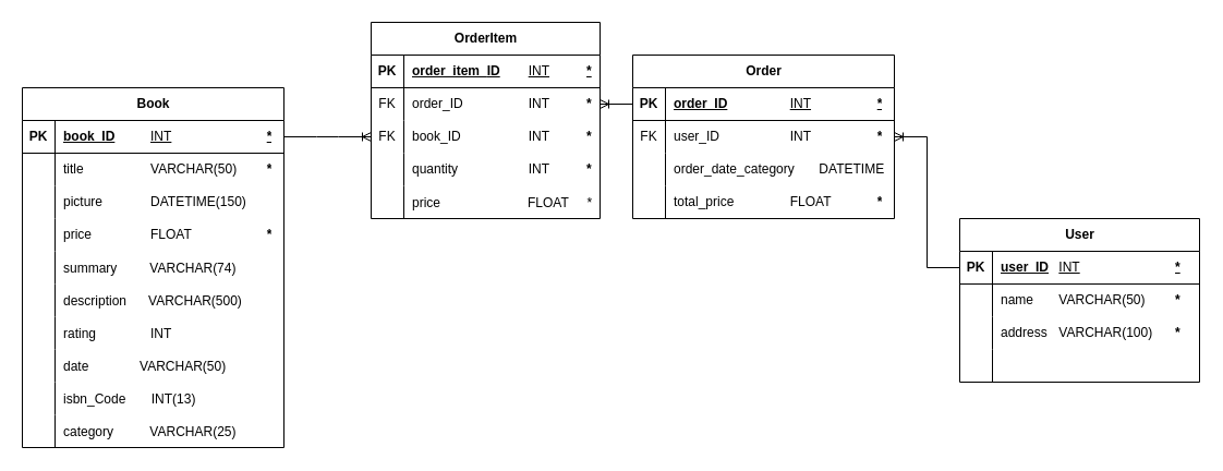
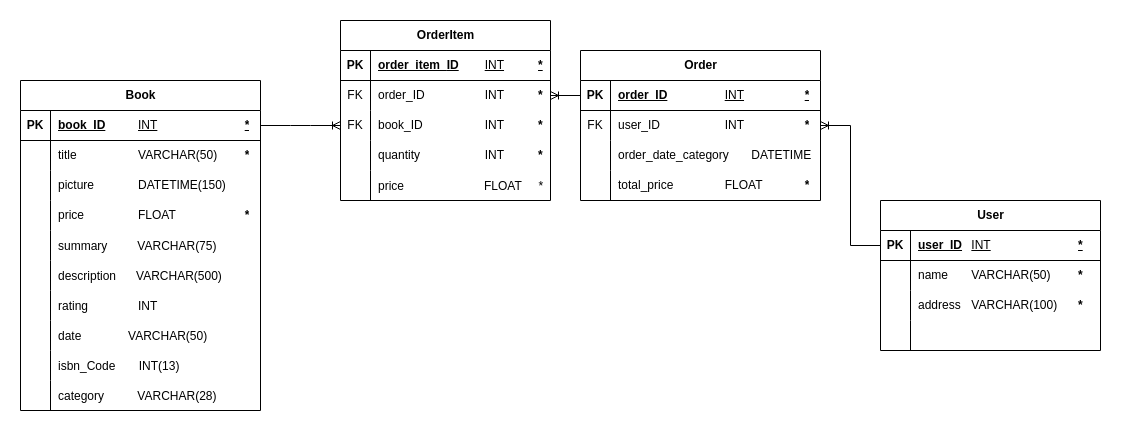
- <mxCell id="17" value="summary         VARCHAR(74)" style="shape=partialRectangle;connectable=0;fillColor=none;top=0;left=0;bottom=0;right=0;align=left;spacingLeft=6;overflow=hidden;" parent="15" vertex="1"><mxGeometry x="30" width="210" height="30" as="geometry"><mxRectangle width="210" height="30" as="alternateBounds" /></mxGeometry></mxCell>
+ <mxCell id="17" value="summary         VARCHAR(75)" style="shape=partialRectangle;connectable=0;fillColor=none;top=0;left=0;bottom=0;right=0;align=left;spacingLeft=6;overflow=hidden;" parent="15" vertex="1"><mxGeometry x="30" width="210" height="30" as="geometry"><mxRectangle width="210" height="30" as="alternateBounds" /></mxGeometry></mxCell>
- <mxCell id="32" value="category          VARCHAR(25)" style="shape=partialRectangle;connectable=0;fillColor=none;top=0;left=0;bottom=0;right=0;align=left;spacingLeft=6;overflow=hidden;" parent="30" vertex="1"><mxGeometry x="30" width="210" height="30" as="geometry"><mxRectangle width="210" height="30" as="alternateBounds" /></mxGeometry></mxCell>
+ <mxCell id="32" value="category          VARCHAR(28)" style="shape=partialRectangle;connectable=0;fillColor=none;top=0;left=0;bottom=0;right=0;align=left;spacingLeft=6;overflow=hidden;" parent="30" vertex="1"><mxGeometry x="30" width="210" height="30" as="geometry"><mxRectangle width="210" height="30" as="alternateBounds" /></mxGeometry></mxCell>
